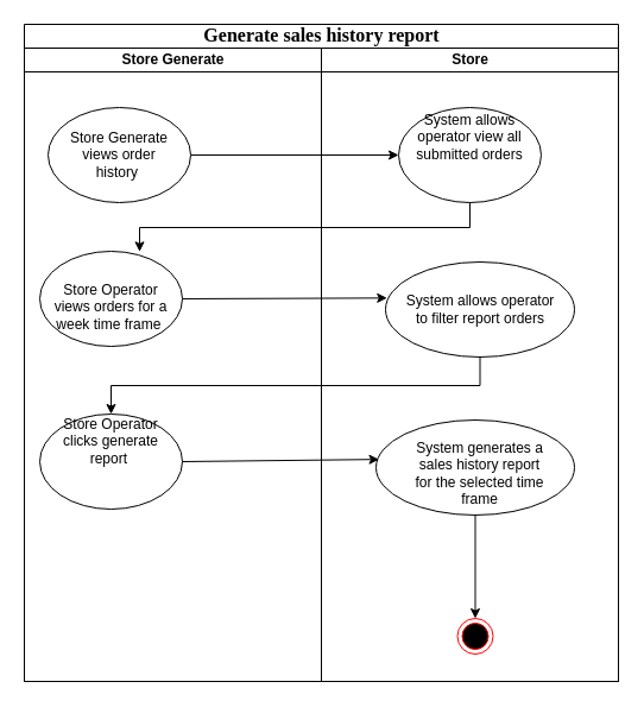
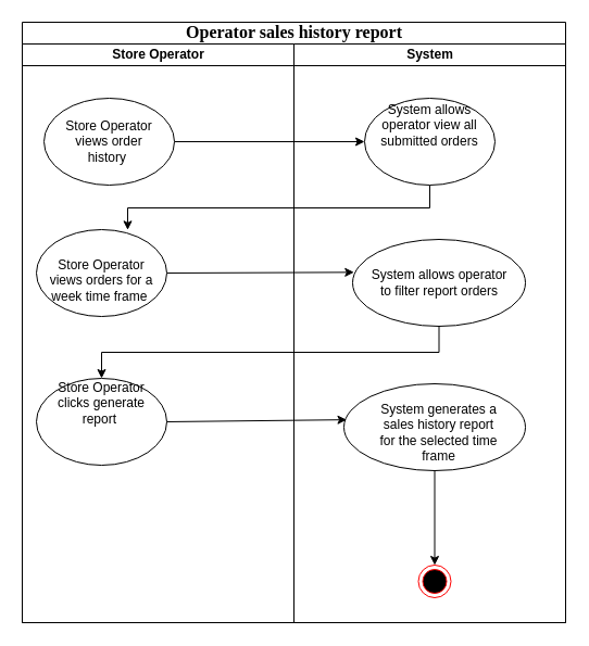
- <mxCell id="2" value="&lt;span style=&quot;font-weight: normal&quot; id=&quot;docs-internal-guid-952bc267-7fff-cdf3-cf3e-8a63c47240e4&quot;&gt;&lt;p dir=&quot;ltr&quot; style=&quot;line-height: 1.38 ; margin-top: 0pt ; margin-bottom: 0pt&quot;&gt;&lt;span id=&quot;docs-internal-guid-7d8778c5-7fff-4770-626f-576c1fb4948f&quot;&gt;&lt;/span&gt;&lt;/p&gt;&lt;p dir=&quot;ltr&quot; style=&quot;line-height: 1.38 ; margin-top: 0pt ; margin-bottom: 0pt&quot;&gt;&lt;span id=&quot;docs-internal-guid-18a91192-7fff-933f-e43c-0a2bdea45169&quot;&gt;&lt;/span&gt;&lt;/p&gt;&lt;p dir=&quot;ltr&quot; style=&quot;line-height: 1.38 ; margin-top: 0pt ; margin-bottom: 0pt&quot;&gt;&lt;span style=&quot;font-size: 12pt ; font-family: &amp;#34;times new roman&amp;#34; ; color: rgb(0 , 0 , 0) ; background-color: transparent ; font-weight: 700 ; font-style: normal ; font-variant: normal ; text-decoration: none ; vertical-align: baseline&quot;&gt;Generate sales history report&lt;/span&gt;&lt;/p&gt;&lt;/span&gt;" style="swimlane;html=1;childLayout=stackLayout;startSize=20;rounded=0;shadow=0;comic=0;labelBackgroundColor=none;strokeWidth=1;fontFamily=Verdana;fontSize=12;align=center;" parent="1" vertex="1"><mxGeometry x="20" y="20" width="500" height="553" as="geometry" /></mxCell>
+ <mxCell id="2" value="&lt;span style=&quot;font-weight: normal&quot; id=&quot;docs-internal-guid-952bc267-7fff-cdf3-cf3e-8a63c47240e4&quot;&gt;&lt;p dir=&quot;ltr&quot; style=&quot;line-height: 1.38 ; margin-top: 0pt ; margin-bottom: 0pt&quot;&gt;&lt;span id=&quot;docs-internal-guid-7d8778c5-7fff-4770-626f-576c1fb4948f&quot;&gt;&lt;/span&gt;&lt;/p&gt;&lt;p dir=&quot;ltr&quot; style=&quot;line-height: 1.38 ; margin-top: 0pt ; margin-bottom: 0pt&quot;&gt;&lt;span id=&quot;docs-internal-guid-18a91192-7fff-933f-e43c-0a2bdea45169&quot;&gt;&lt;/span&gt;&lt;/p&gt;&lt;p dir=&quot;ltr&quot; style=&quot;line-height: 1.38 ; margin-top: 0pt ; margin-bottom: 0pt&quot;&gt;&lt;span style=&quot;font-size: 12pt ; font-family: &amp;#34;times new roman&amp;#34; ; color: rgb(0 , 0 , 0) ; background-color: transparent ; font-weight: 700 ; font-style: normal ; font-variant: normal ; text-decoration: none ; vertical-align: baseline&quot;&gt;Operator sales history report&lt;/span&gt;&lt;/p&gt;&lt;/span&gt;" style="swimlane;html=1;childLayout=stackLayout;startSize=20;rounded=0;shadow=0;comic=0;labelBackgroundColor=none;strokeWidth=1;fontFamily=Verdana;fontSize=12;align=center;" parent="1" vertex="1"><mxGeometry x="20" y="20" width="500" height="553" as="geometry" /></mxCell>
- <mxCell id="6" value="Store Generate" style="swimlane;html=1;startSize=20;" parent="2" vertex="1"><mxGeometry y="20" width="250" height="533" as="geometry" /></mxCell>
+ <mxCell id="6" value="Store Operator" style="swimlane;html=1;startSize=20;" parent="2" vertex="1"><mxGeometry y="20" width="250" height="533" as="geometry" /></mxCell>
- <mxCell id="13" value="Store" style="swimlane;html=1;startSize=20;" parent="2" vertex="1"><mxGeometry x="250" y="20" width="250" height="533" as="geometry" /></mxCell>
+ <mxCell id="13" value="System" style="swimlane;html=1;startSize=20;" parent="2" vertex="1"><mxGeometry x="250" y="20" width="250" height="533" as="geometry" /></mxCell>
- <mxCell id="8" value="Store Generate views order history&amp;nbsp;" style="text;html=1;strokeColor=none;fillColor=none;align=center;verticalAlign=middle;whiteSpace=wrap;rounded=0;" parent="6" vertex="1"><mxGeometry x="30" y="75" width="100" height="30" as="geometry" /></mxCell>
+ <mxCell id="8" value="Store Operator views order history&amp;nbsp;" style="text;html=1;strokeColor=none;fillColor=none;align=center;verticalAlign=middle;whiteSpace=wrap;rounded=0;" parent="6" vertex="1"><mxGeometry x="30" y="75" width="100" height="30" as="geometry" /></mxCell>
